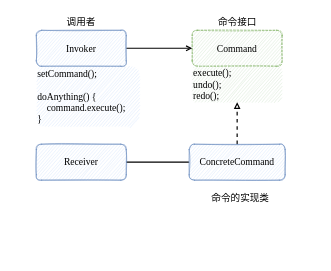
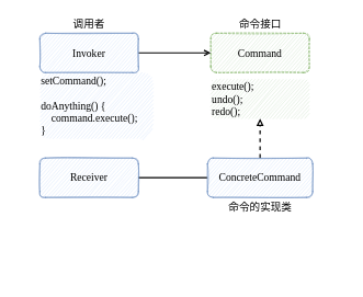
- <mxCell id="5" value="&lt;font face=&quot;Comic Sans MS&quot;&gt;&lt;span style=&quot;font-size: 16px;&quot;&gt;execute();&lt;br&gt;undo();&lt;br&gt;&lt;/span&gt;&lt;/font&gt;&lt;div&gt;&lt;font face=&quot;Comic Sans MS&quot;&gt;&lt;span style=&quot;font-size: 16px;&quot;&gt;redo();&lt;/span&gt;&lt;/font&gt;&lt;/div&gt;" style="rounded=1;whiteSpace=wrap;html=1;sketch=1;fillColor=#d5e8d4;strokeColor=none;align=left;" parent="1" vertex="1"><mxGeometry x="320" y="110" width="150" height="60" as="geometry" /></mxCell>
+ <mxCell id="5" value="&lt;font face=&quot;Comic Sans MS&quot;&gt;&lt;span style=&quot;font-size: 16px;&quot;&gt;execute();&lt;br&gt;undo();&lt;br&gt;&lt;/span&gt;&lt;/font&gt;&lt;div&gt;&lt;font face=&quot;Comic Sans MS&quot;&gt;&lt;span style=&quot;font-size: 16px;&quot;&gt;redo();&lt;/span&gt;&lt;/font&gt;&lt;/div&gt;" style="rounded=1;whiteSpace=wrap;html=1;sketch=1;fillColor=#d5e8d4;strokeColor=none;align=left;" parent="1" vertex="1"><mxGeometry x="320" y="120" width="150" height="60" as="geometry" /></mxCell>
- <mxCell id="15" value="&lt;font face=&quot;Comic Sans MS&quot;&gt;&lt;span style=&quot;font-size: 16px;&quot;&gt;命令的实现类&lt;/span&gt;&lt;/font&gt;" style="text;html=1;strokeColor=none;fillColor=none;align=center;verticalAlign=middle;whiteSpace=wrap;rounded=0;" parent="1" vertex="1"><mxGeometry x="348.75" y="315" width="102.5" height="30" as="geometry" /></mxCell>
+ <mxCell id="15" value="&lt;font face=&quot;Comic Sans MS&quot;&gt;&lt;span style=&quot;font-size: 16px;&quot;&gt;命令的实现类&lt;/span&gt;&lt;/font&gt;" style="text;html=1;strokeColor=none;fillColor=none;align=center;verticalAlign=middle;whiteSpace=wrap;rounded=0;" parent="1" vertex="1"><mxGeometry x="343.75" y="300" width="102.5" height="30" as="geometry" /></mxCell>
